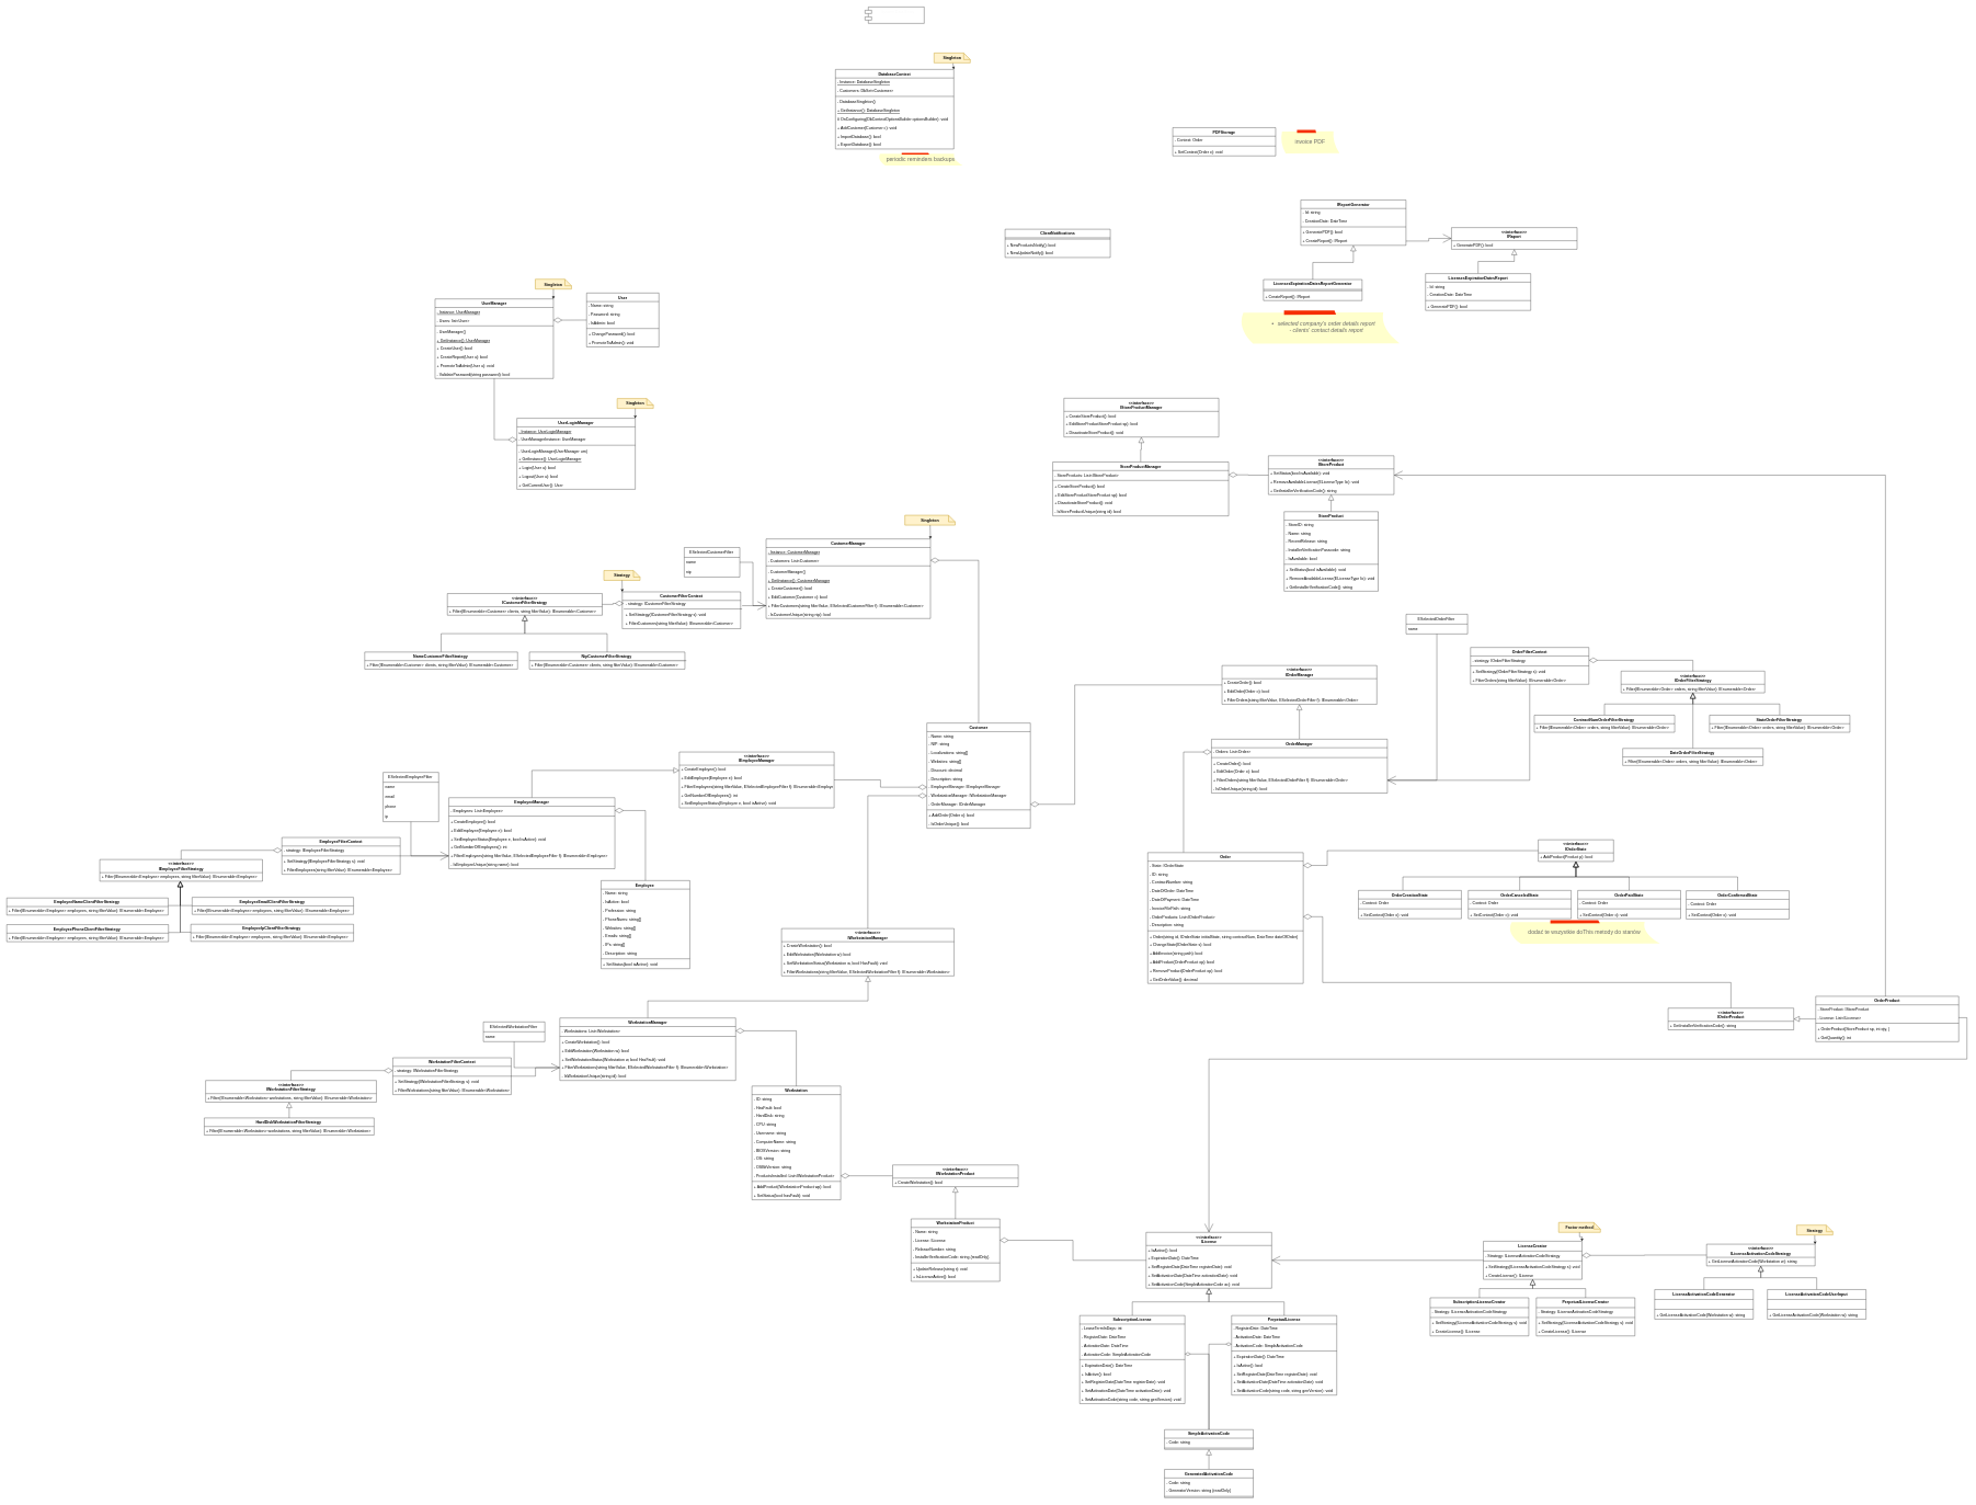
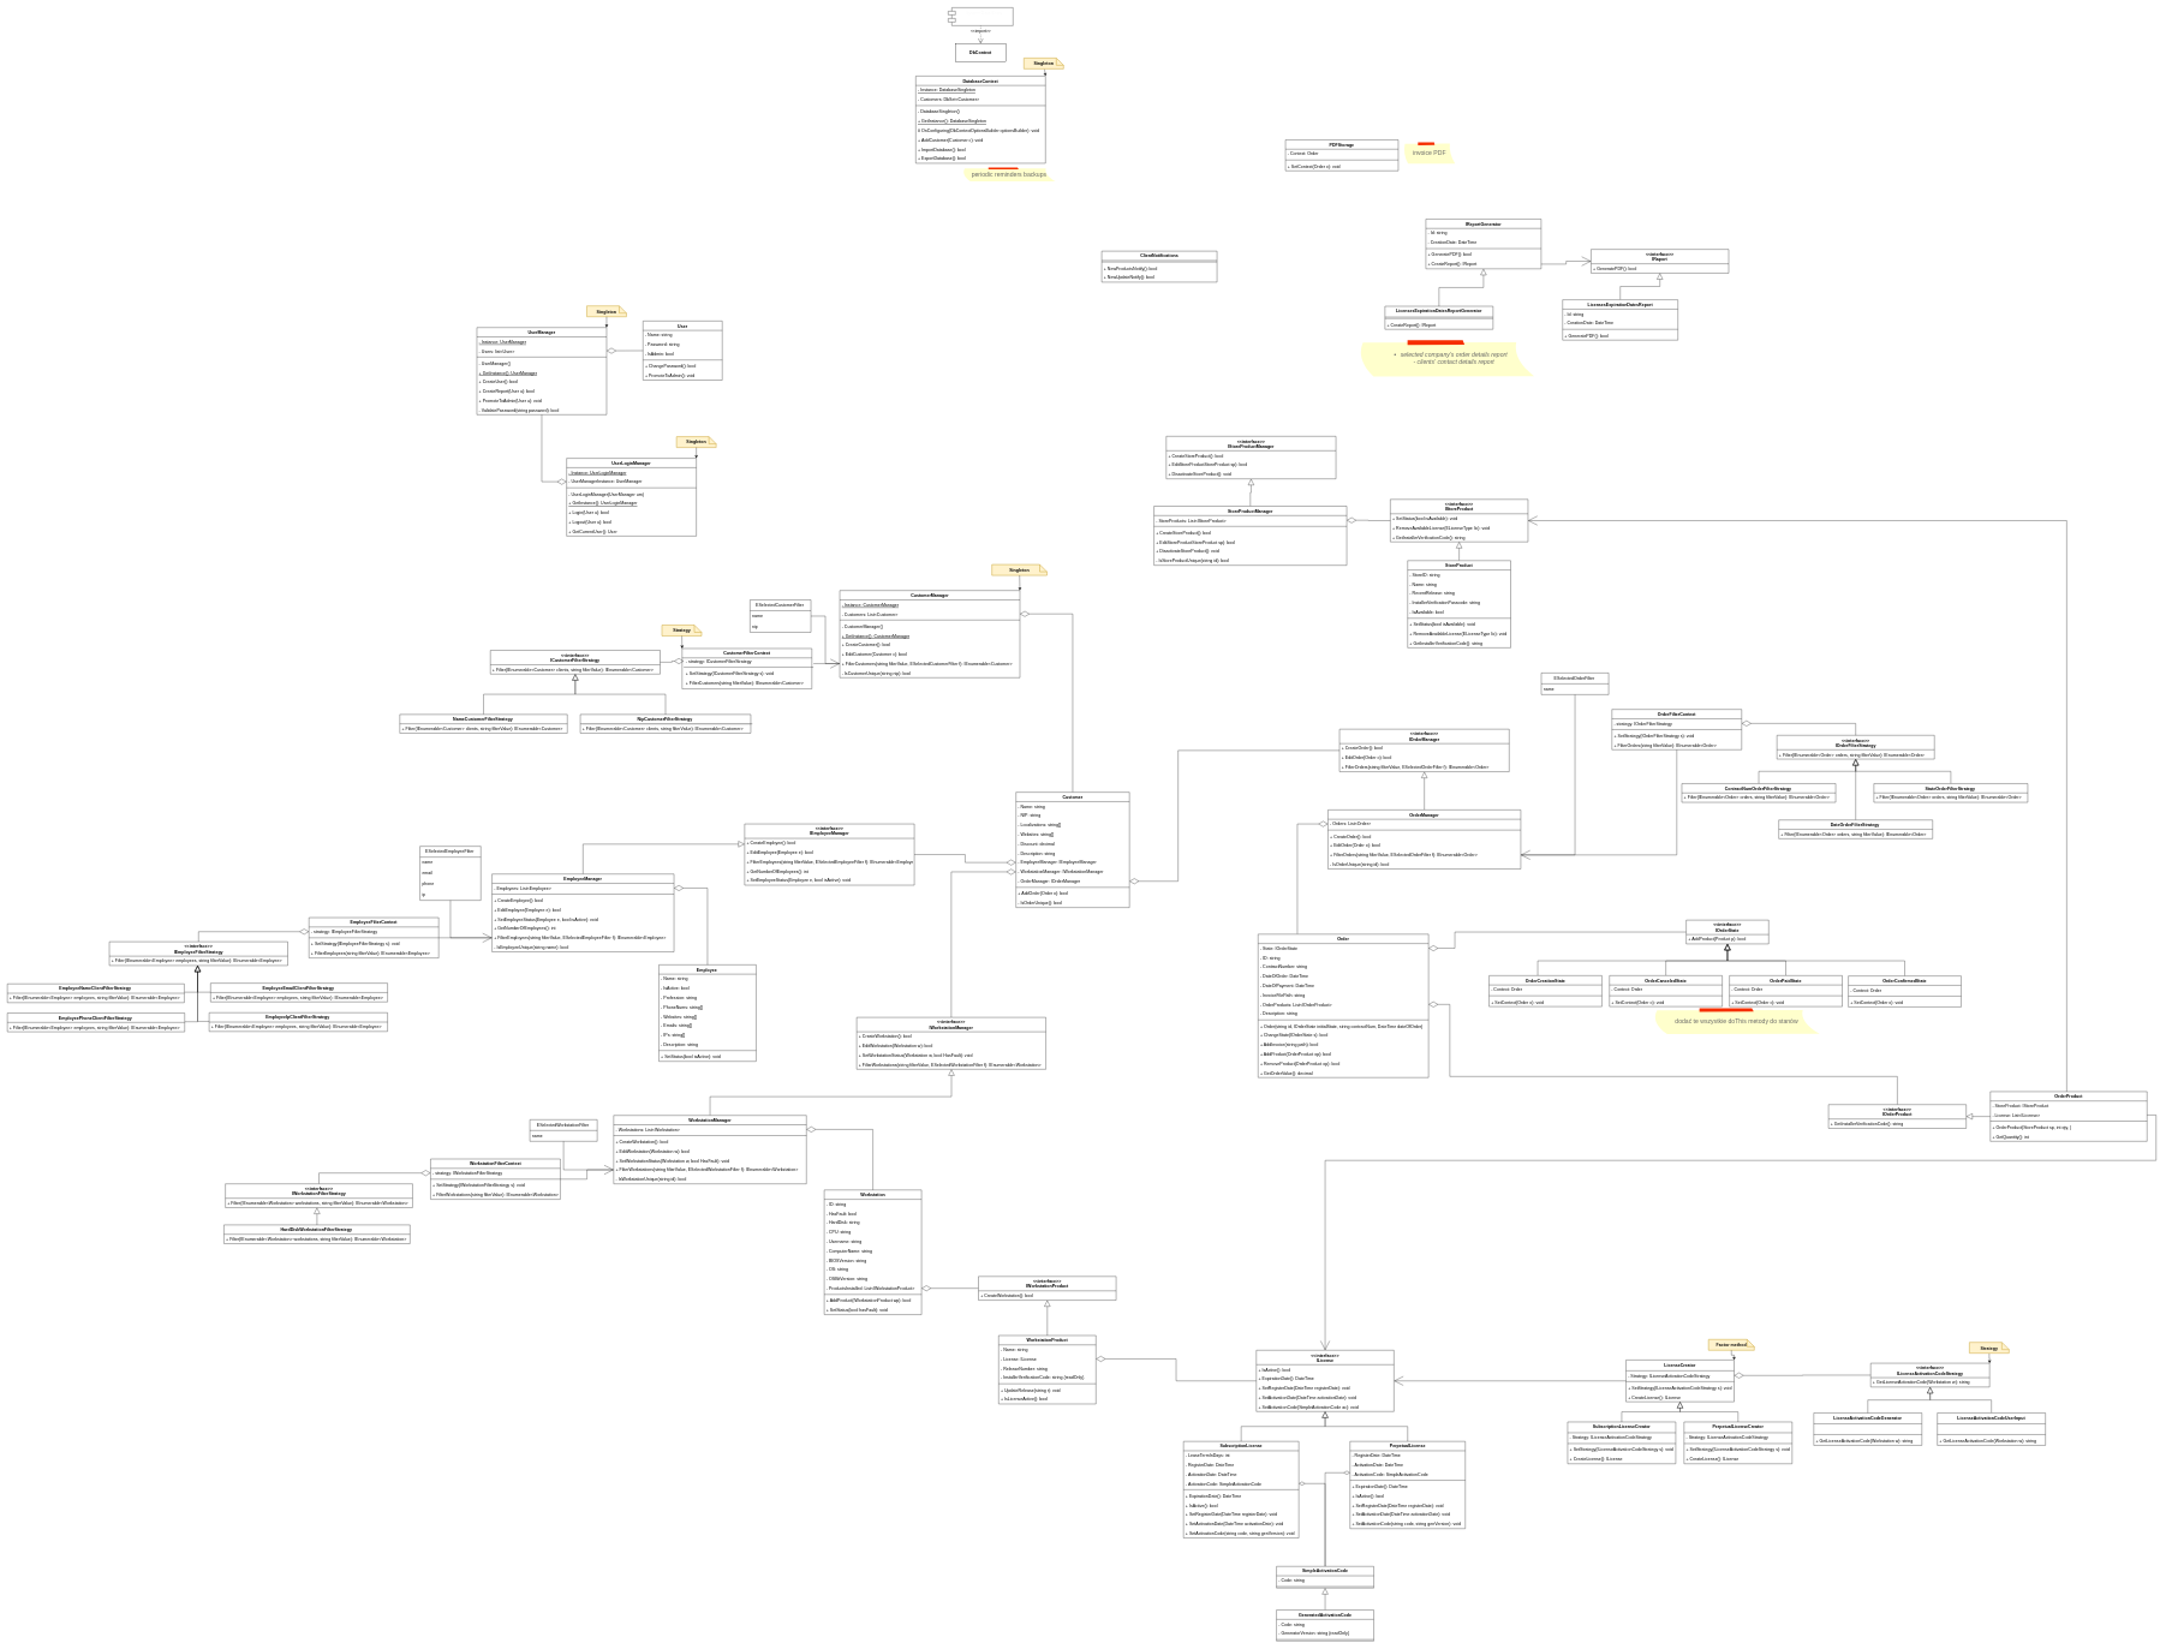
+ <mxCell id="26" value="&amp;lt;&amp;lt;import&amp;gt;&amp;gt;" style="edgeStyle=none;html=1;endArrow=open;endSize=12;dashed=1;verticalAlign=bottom;exitX=0.5;exitY=1;exitDx=0;exitDy=0;entryX=0.5;entryY=0;entryDx=0;entryDy=0;" parent="1" source="30" target="27" edge="1"><mxGeometry width="160" relative="1" as="geometry"><mxPoint x="2676" y="10" as="sourcePoint" /><mxPoint x="2561" y="20" as="targetPoint" /></mxGeometry></mxCell>
+ <mxCell id="27" value="&lt;p style=&quot;margin:0px;margin-top:4px;text-align:center;&quot;&gt;&lt;br&gt;&lt;b&gt;DbContext&lt;/b&gt;&lt;br&gt;&lt;/p&gt;" style="verticalAlign=top;align=left;overflow=fill;fontSize=12;fontFamily=Helvetica;html=1;" parent="1" vertex="1"><mxGeometry x="2651" y="120" width="140" height="50" as="geometry" /></mxCell>
- <mxCell id="87" value="invoice PDF" style="strokeWidth=1;shadow=0;dashed=0;align=center;html=1;shape=mxgraph.mockup.text.stickyNote2;fontColor=#666666;mainText=;fontSize=17;whiteSpace=wrap;fillColor=#ffffcc;strokeColor=#F62E00;fontFamily=Helvetica;" parent="82" vertex="1"><mxGeometry x="327" y="7" width="182" height="72" as="geometry" /></mxCell>
+ <mxCell id="87" value="invoice PDF" style="strokeWidth=1;shadow=0;dashed=0;align=center;html=1;shape=mxgraph.mockup.text.stickyNote2;fontColor=#666666;mainText=;fontSize=17;whiteSpace=wrap;fillColor=#ffffcc;strokeColor=#F62E00;fontFamily=Helvetica;" parent="82" vertex="1"><mxGeometry x="327" y="7" width="145" height="60" as="geometry" /></mxCell>
